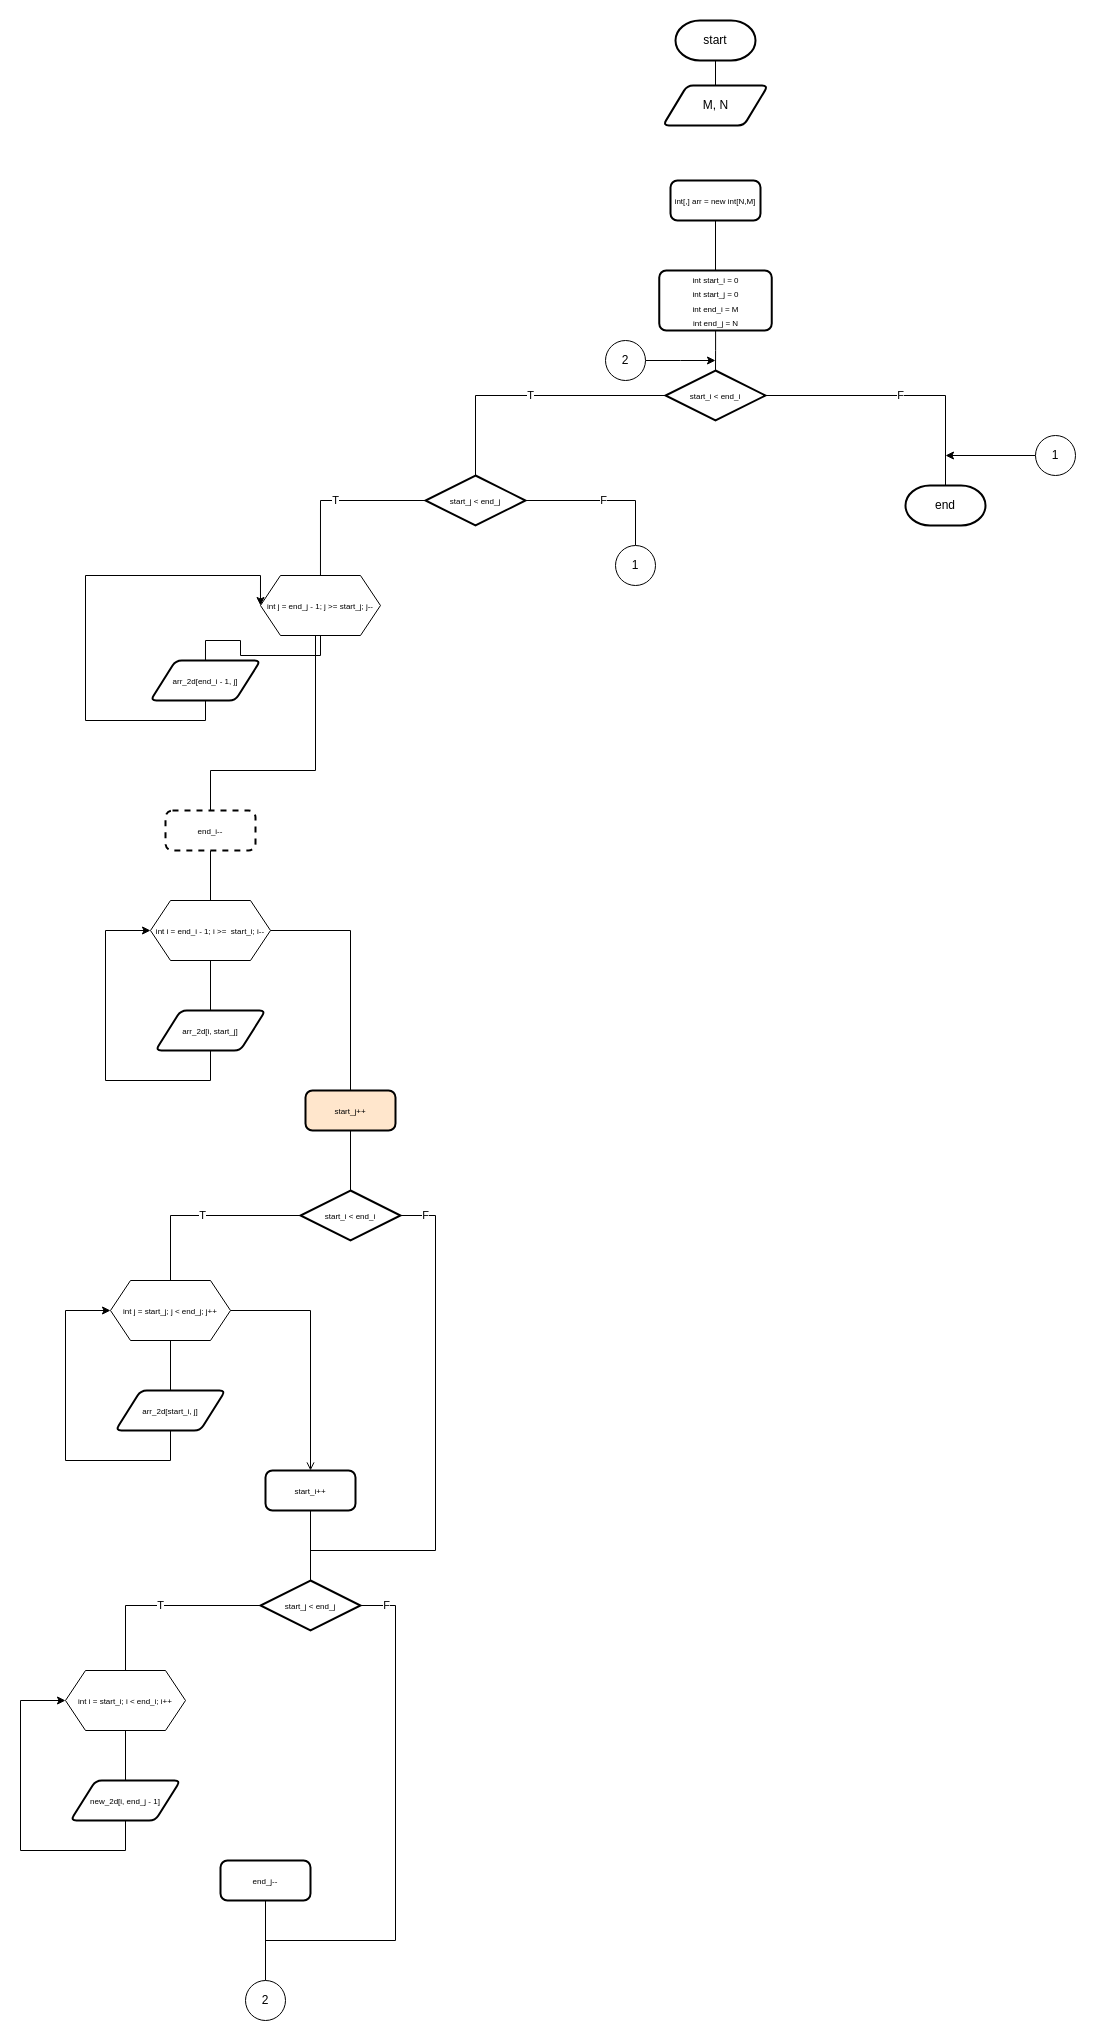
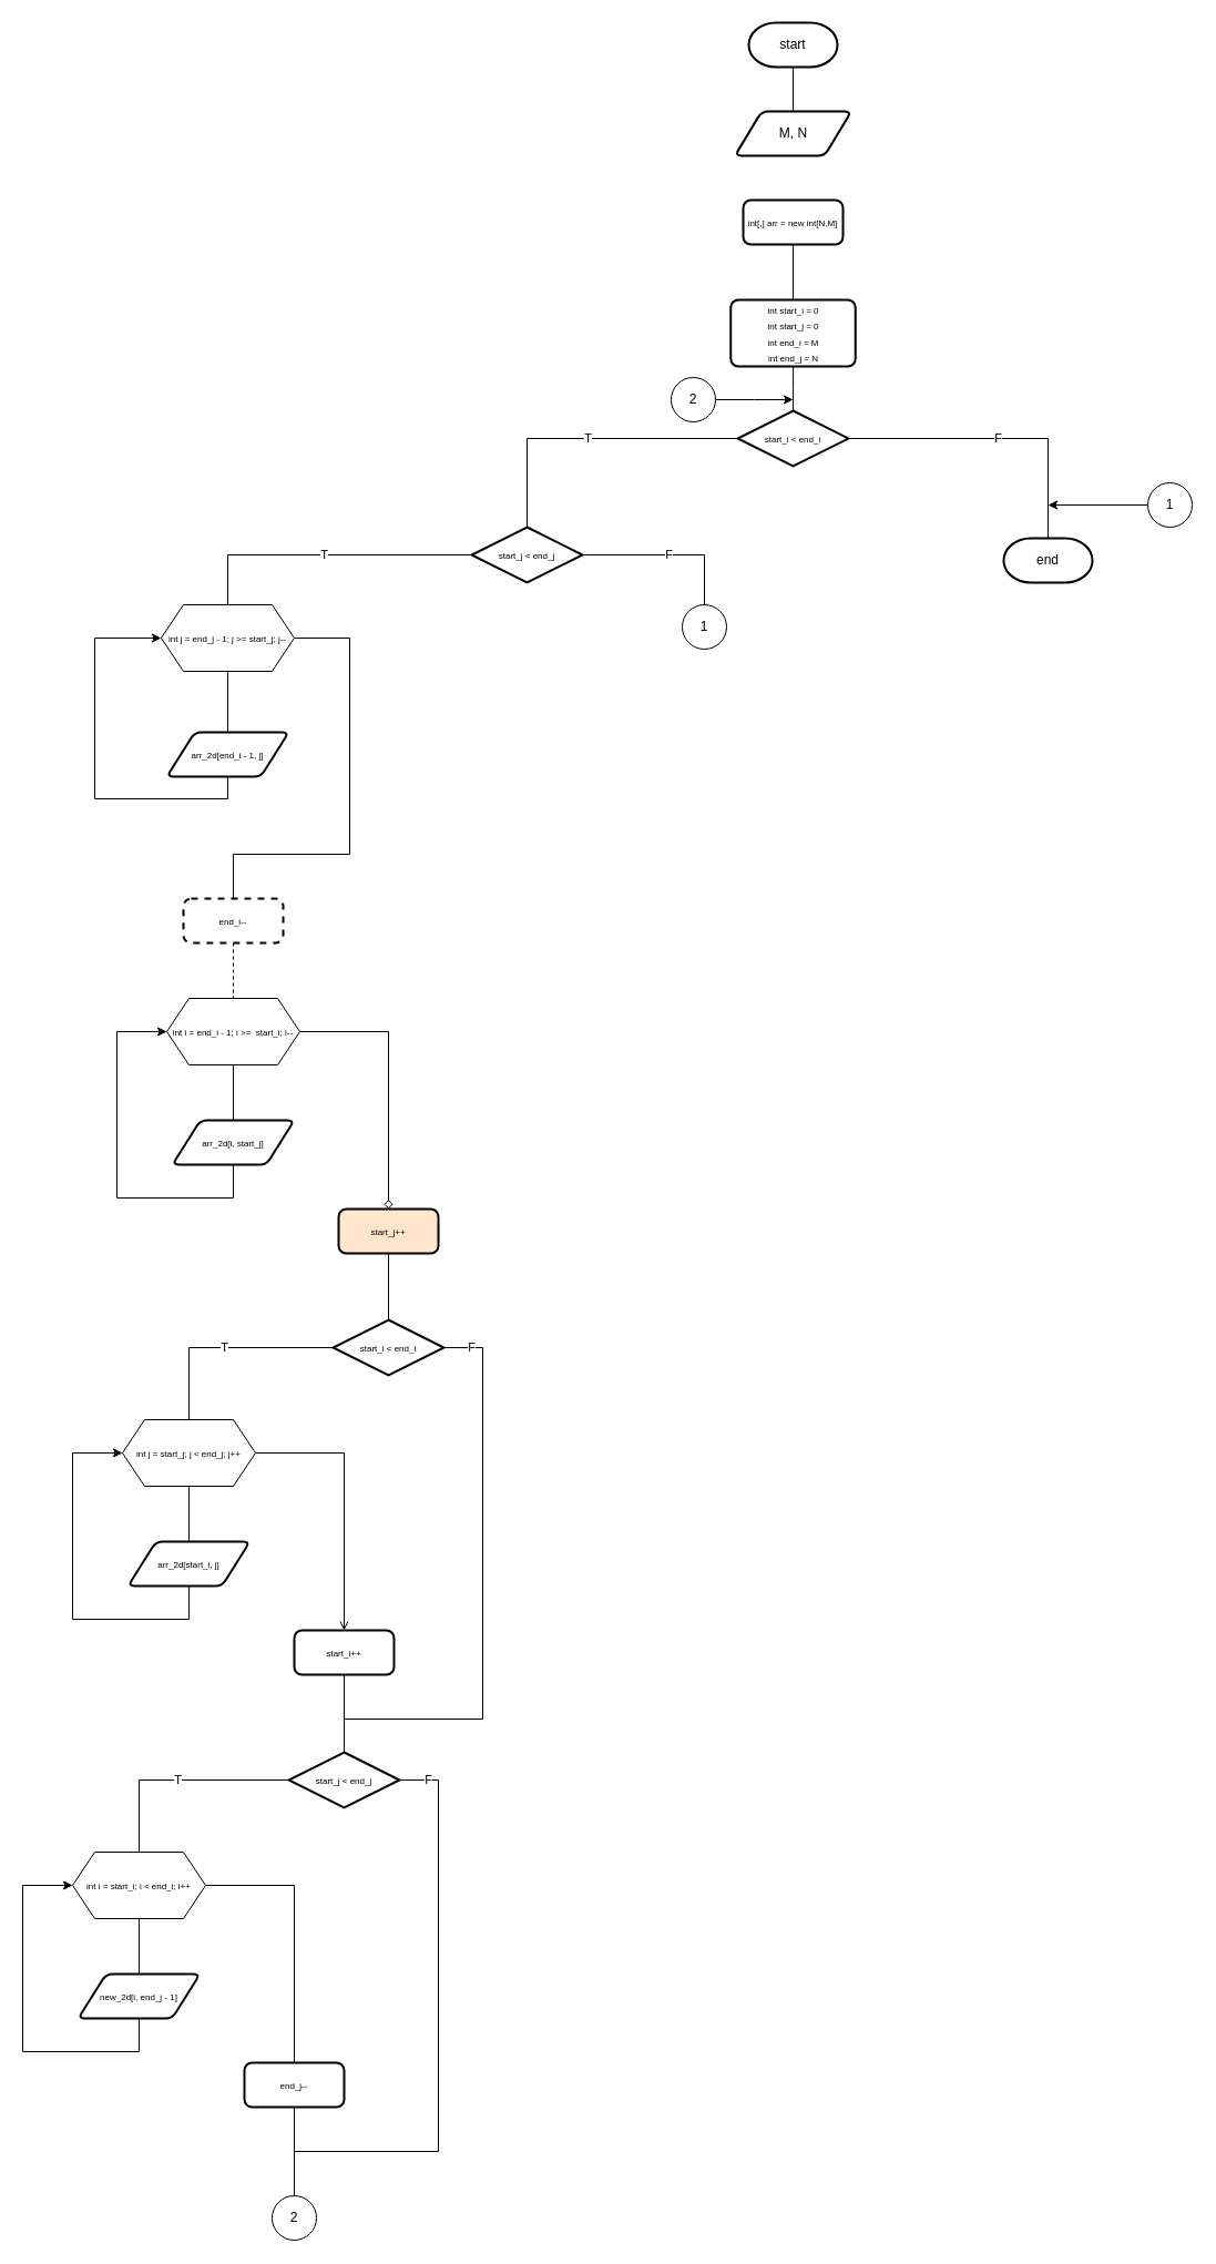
- <mxCell id="4" value="M, N" style="shape=parallelogram;html=1;strokeWidth=2;perimeter=parallelogramPerimeter;whiteSpace=wrap;rounded=1;arcSize=12;size=0.23;" vertex="1" parent="1"><mxGeometry x="662.5" y="85" width="105" height="40" as="geometry" /></mxCell>
+ <mxCell id="4" value="M, N" style="shape=parallelogram;html=1;strokeWidth=2;perimeter=parallelogramPerimeter;whiteSpace=wrap;rounded=1;arcSize=12;size=0.23;" vertex="1" parent="1"><mxGeometry x="662.5" y="100" width="105" height="40" as="geometry" /></mxCell>
- <mxCell id="14" value="&lt;font style=&quot;font-size: 8px&quot;&gt;int j = end_j - 1; j &amp;gt;= start_j; j--&lt;/font&gt;" style="shape=hexagon;perimeter=hexagonPerimeter2;whiteSpace=wrap;html=1;fixedSize=1;size=20.0;" vertex="1" parent="1"><mxGeometry x="259.97" y="575" width="120" height="60" as="geometry" /></mxCell>
+ <mxCell id="14" value="&lt;font style=&quot;font-size: 8px&quot;&gt;int j = end_j - 1; j &amp;gt;= start_j; j--&lt;/font&gt;" style="shape=hexagon;perimeter=hexagonPerimeter2;whiteSpace=wrap;html=1;fixedSize=1;size=20.0;" vertex="1" parent="1"><mxGeometry x="144.97" y="545" width="120" height="60" as="geometry" /></mxCell>
- <mxCell id="23" style="edgeStyle=orthogonalEdgeStyle;rounded=0;orthogonalLoop=1;jettySize=auto;html=1;entryX=0.5;entryY=0;entryDx=0;entryDy=0;endArrow=none;endFill=0;" edge="1" parent="1" source="24" target="27"><mxGeometry relative="1" as="geometry" /></mxCell>
+ <mxCell id="23" style="edgeStyle=orthogonalEdgeStyle;rounded=0;orthogonalLoop=1;jettySize=auto;html=1;entryX=0.5;entryY=0;entryDx=0;entryDy=0;endArrow=none;endFill=0;dashed=1;" edge="1" parent="1" source="24" target="27"><mxGeometry relative="1" as="geometry" /></mxCell>
- <mxCell id="26" style="edgeStyle=orthogonalEdgeStyle;rounded=0;orthogonalLoop=1;jettySize=auto;html=1;entryX=0.5;entryY=0;entryDx=0;entryDy=0;endArrow=none;endFill=0;" edge="1" parent="1" source="27" target="31"><mxGeometry relative="1" as="geometry" /></mxCell>
+ <mxCell id="26" style="edgeStyle=orthogonalEdgeStyle;rounded=0;orthogonalLoop=1;jettySize=auto;html=1;entryX=0.5;entryY=0;entryDx=0;entryDy=0;endArrow=diamond;endFill=0;" edge="1" parent="1" source="27" target="31"><mxGeometry relative="1" as="geometry" /></mxCell>
+ <mxCell id="46" style="edgeStyle=orthogonalEdgeStyle;rounded=0;orthogonalLoop=1;jettySize=auto;html=1;entryX=0.5;entryY=0;entryDx=0;entryDy=0;endArrow=none;endFill=0;" edge="1" parent="1" source="47" target="51"><mxGeometry relative="1" as="geometry" /></mxCell>
